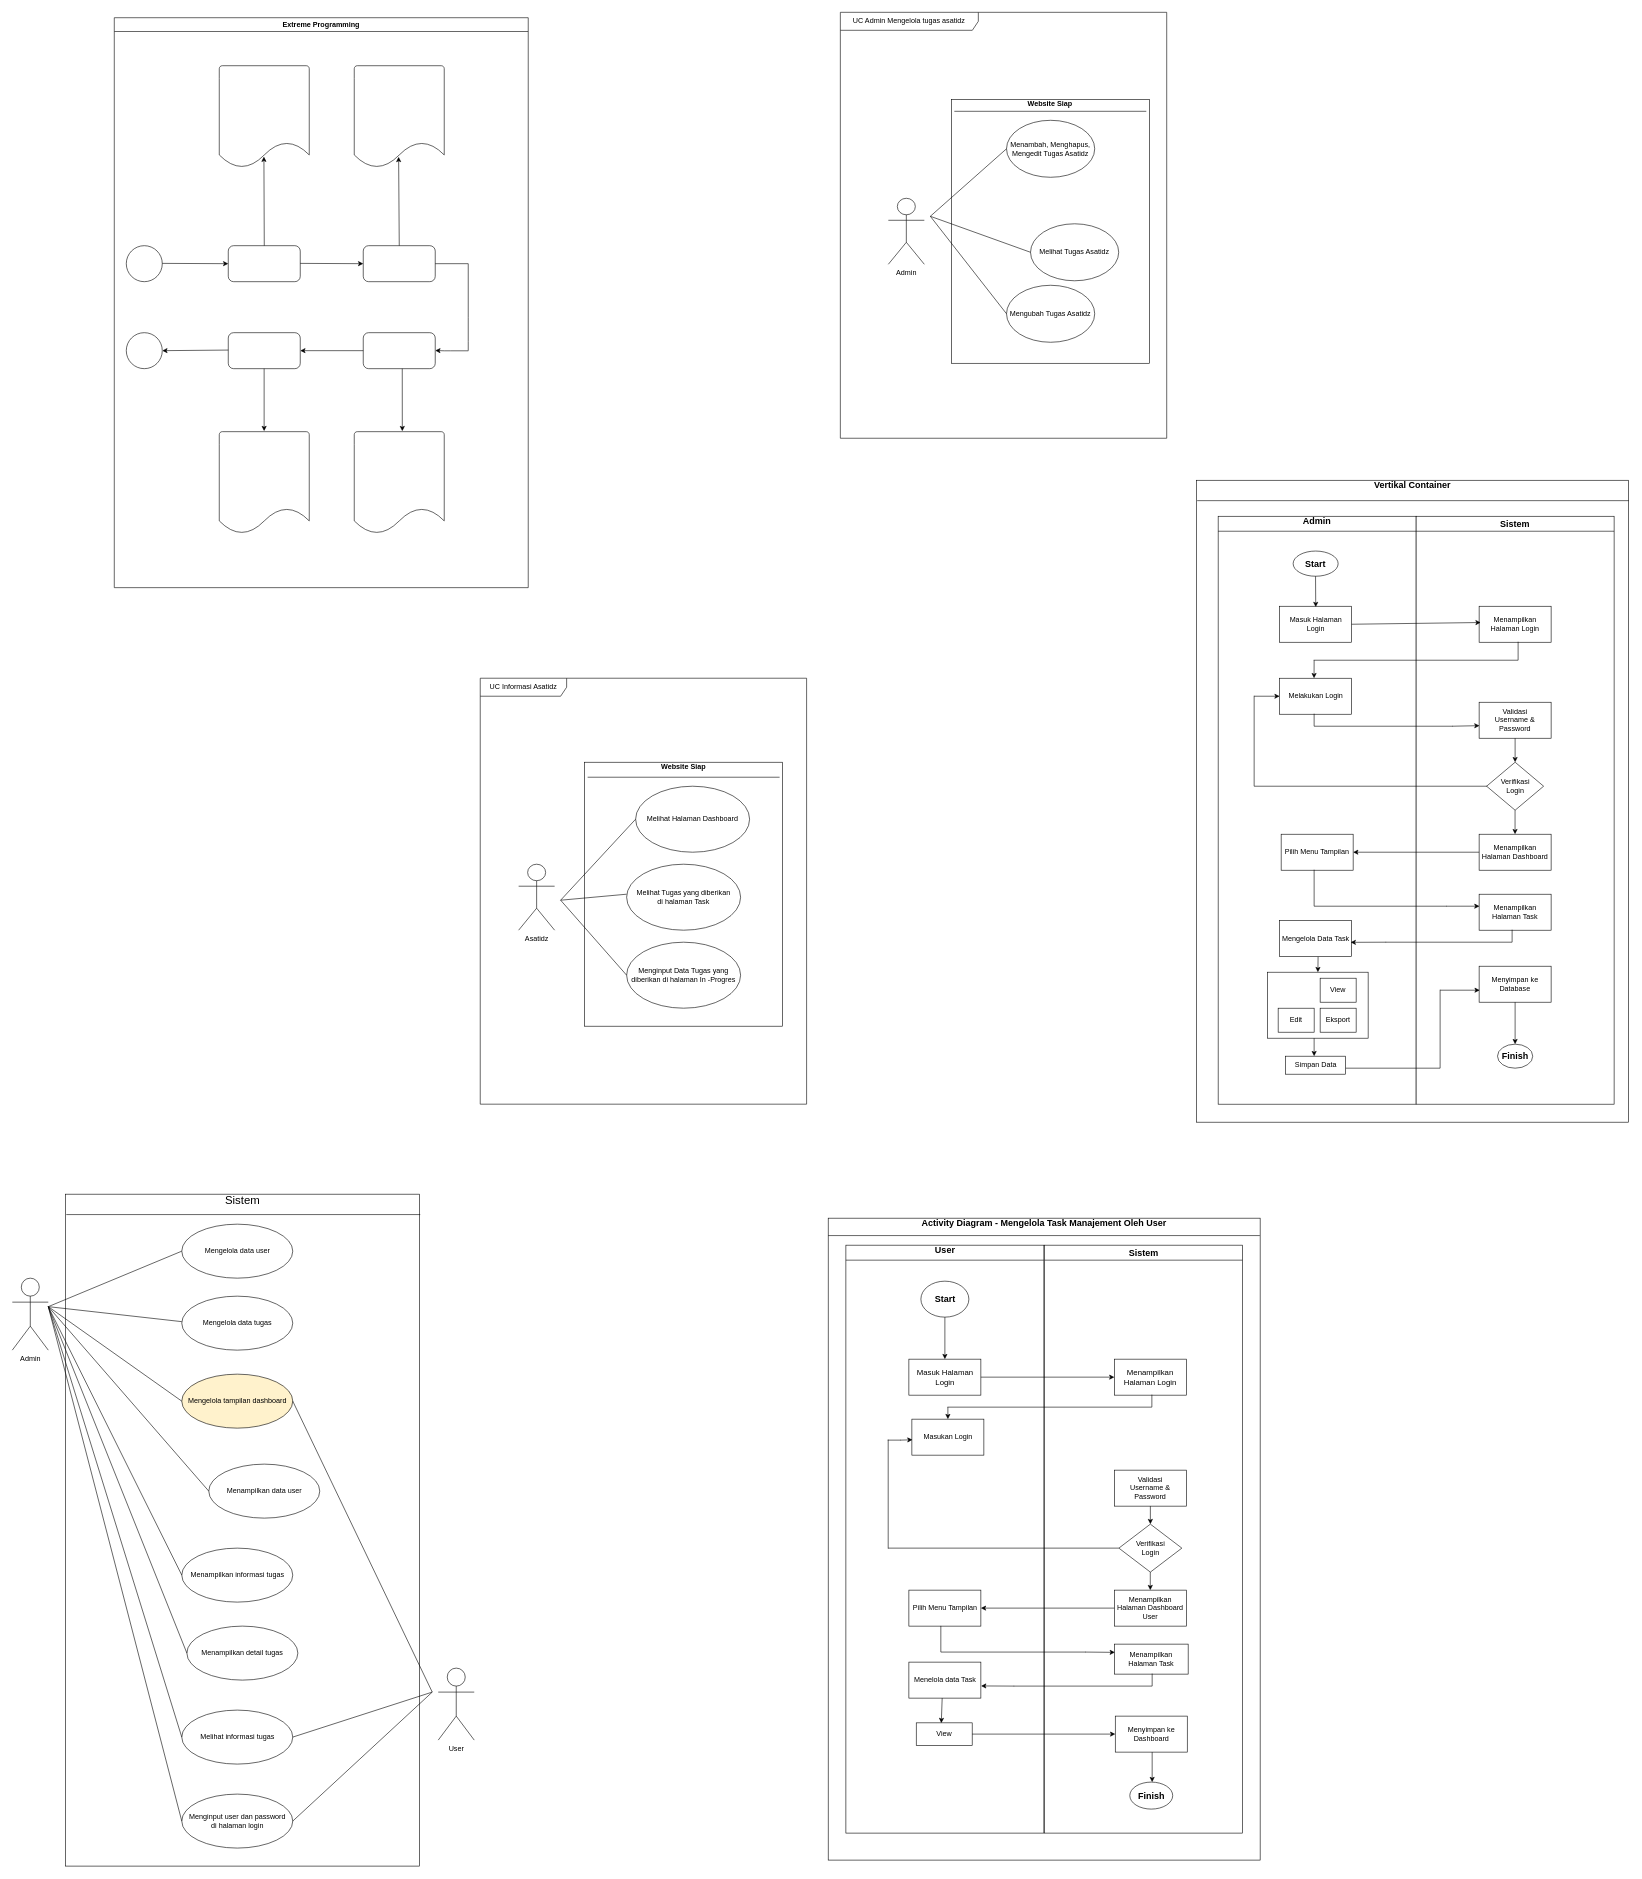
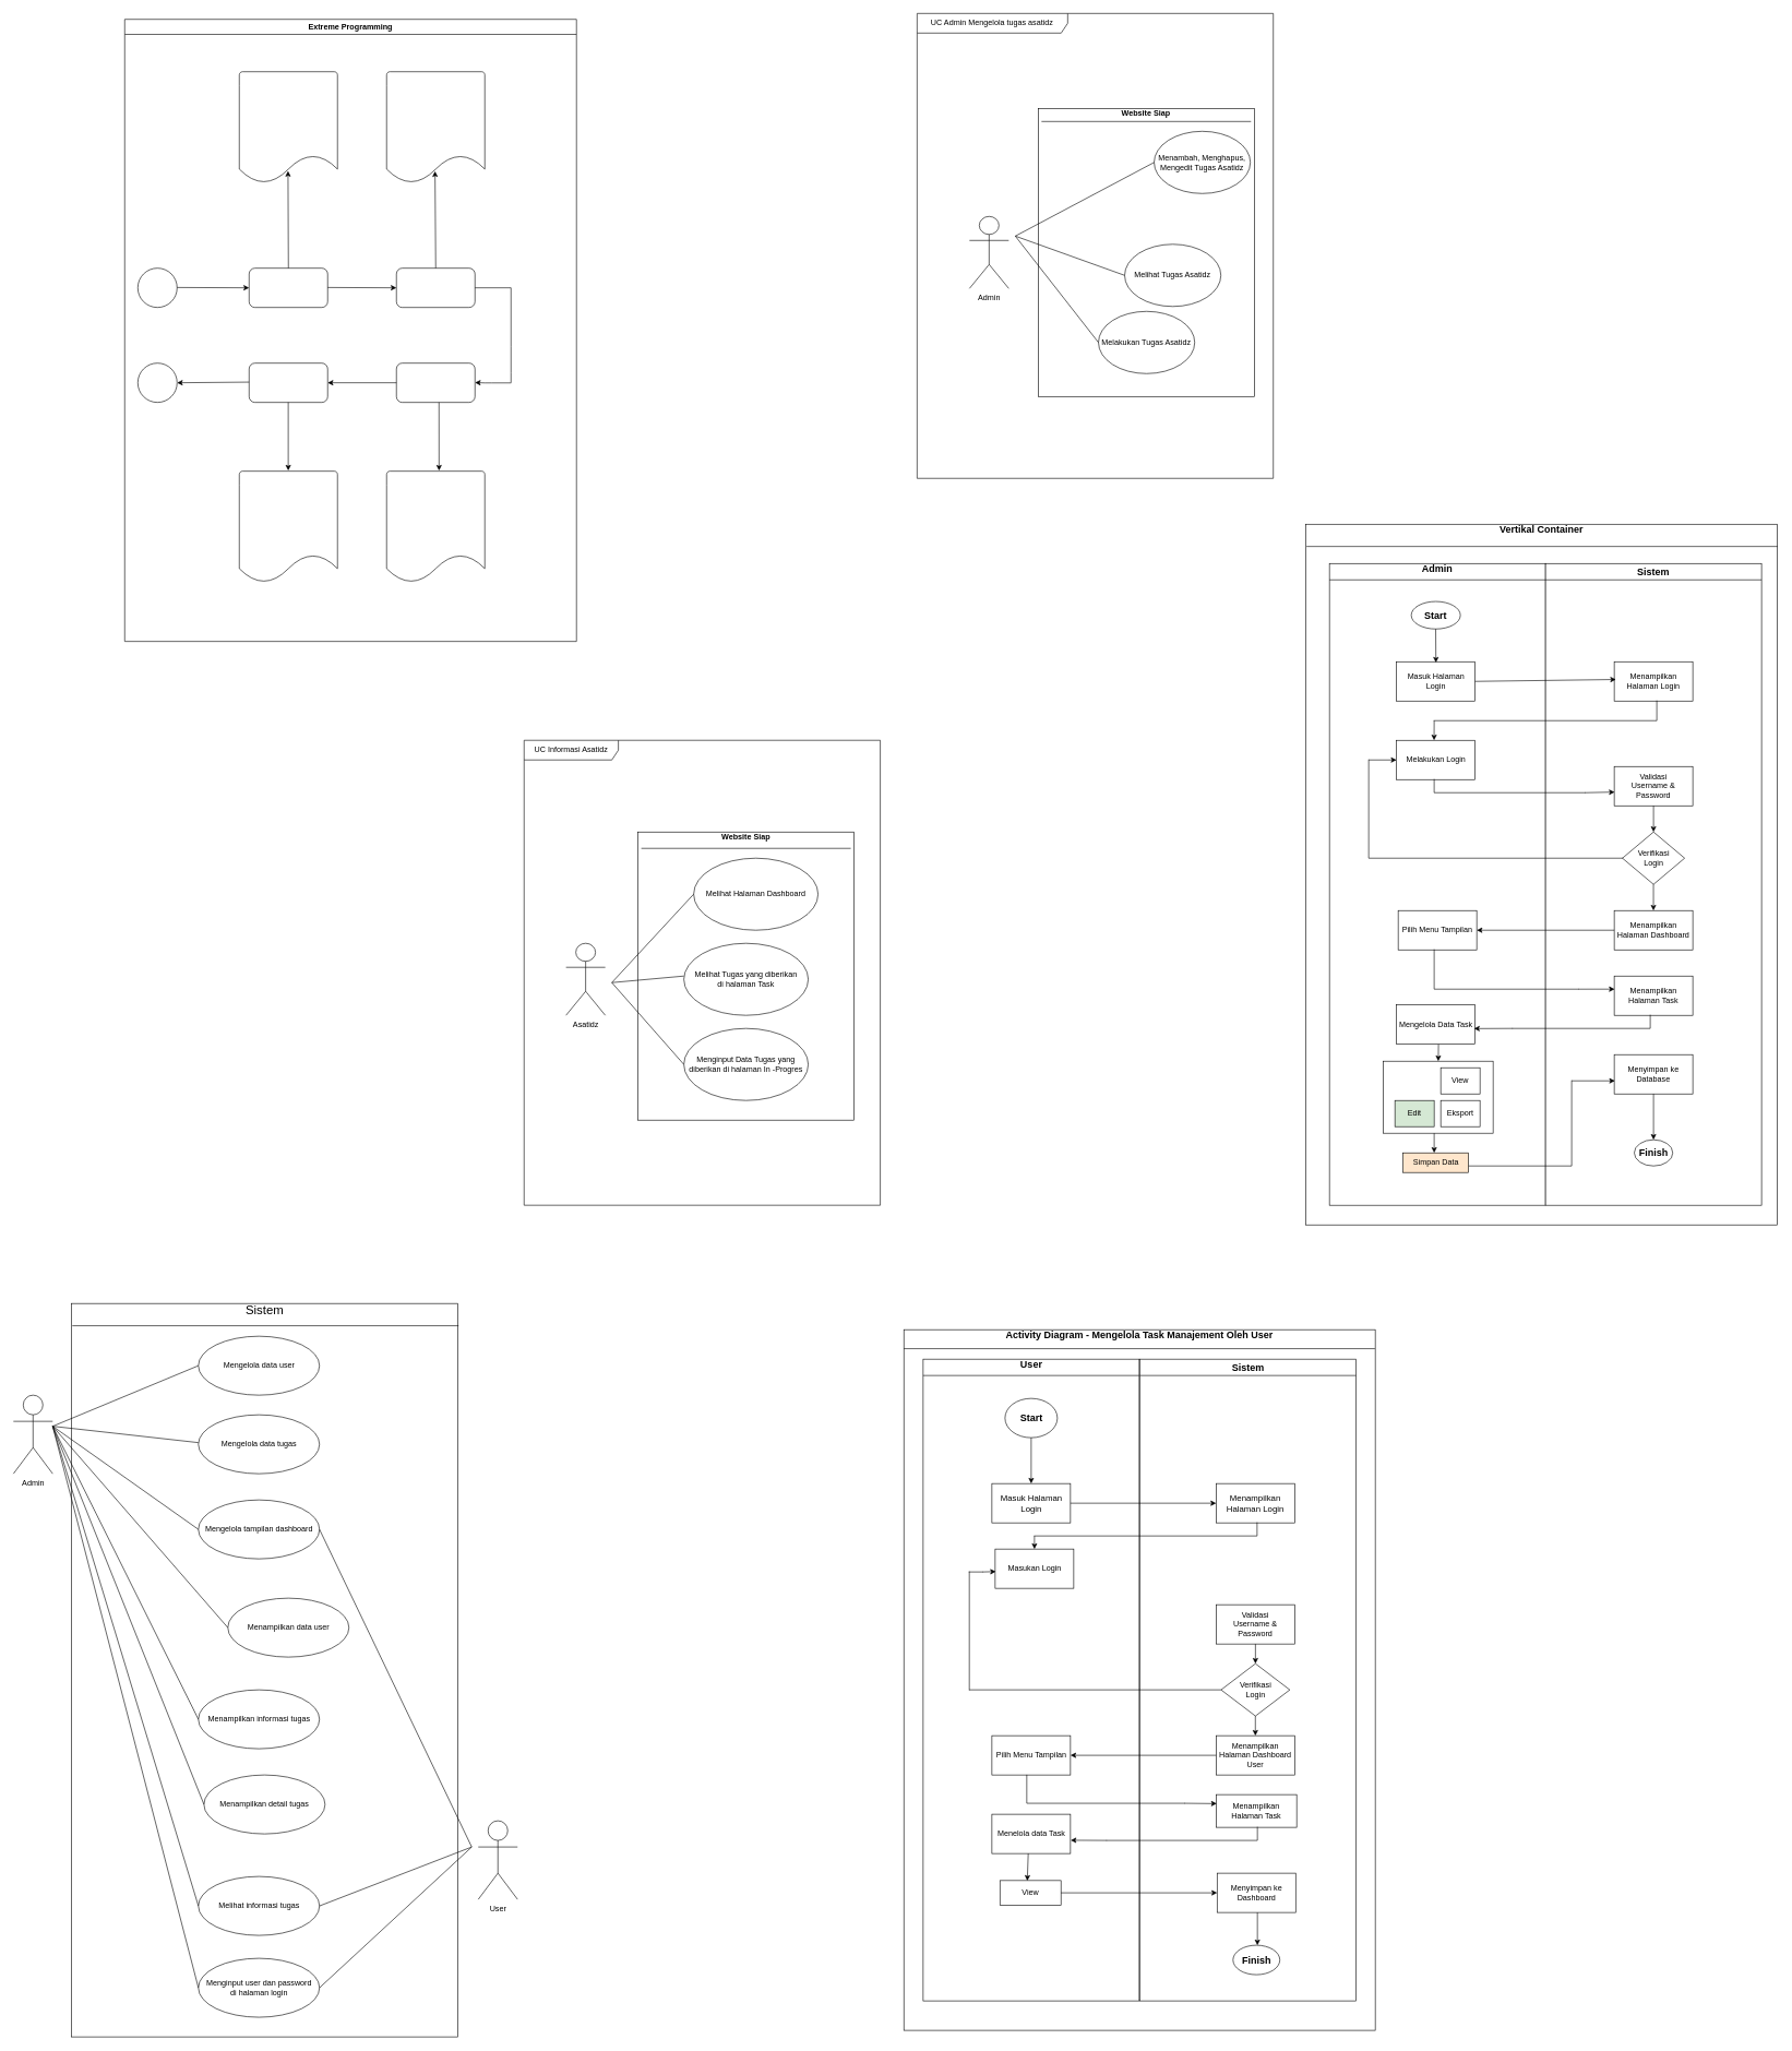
- <mxCell id="59" value="Menambah, Menghapus,&lt;div&gt;Mengedit Tugas Asatidz&lt;/div&gt;" style="ellipse;whiteSpace=wrap;html=1;" parent="1" vertex="1"><mxGeometry x="1677.25" y="200" width="147" height="95" as="geometry" /></mxCell>
+ <mxCell id="59" value="Menambah, Menghapus,&lt;div&gt;Mengedit Tugas Asatidz&lt;/div&gt;" style="ellipse;whiteSpace=wrap;html=1;" parent="1" vertex="1"><mxGeometry x="1762.25" y="200" width="147" height="95" as="geometry" /></mxCell>
- <mxCell id="61" value="Mengubah Tugas Asatidz" style="ellipse;whiteSpace=wrap;html=1;" parent="1" vertex="1"><mxGeometry x="1677.25" y="475" width="147" height="95" as="geometry" /></mxCell>
+ <mxCell id="61" value="Melakukan Tugas Asatidz" style="ellipse;whiteSpace=wrap;html=1;" parent="1" vertex="1"><mxGeometry x="1677.25" y="475" width="147" height="95" as="geometry" /></mxCell>
- <mxCell id="121" value="Edit" style="rounded=0;whiteSpace=wrap;html=1;" vertex="1" parent="1"><mxGeometry x="2130" y="1680" width="60" height="40" as="geometry" /></mxCell>
+ <mxCell id="121" value="Edit" style="rounded=0;whiteSpace=wrap;html=1;fillColor=#d5e8d4;" vertex="1" parent="1"><mxGeometry x="2130" y="1680" width="60" height="40" as="geometry" /></mxCell>
- <mxCell id="123" value="Simpan Data" style="rounded=0;whiteSpace=wrap;html=1;" vertex="1" parent="1"><mxGeometry x="2142.5" y="1760" width="100" height="30" as="geometry" /></mxCell>
+ <mxCell id="123" value="Simpan Data" style="rounded=0;whiteSpace=wrap;html=1;fillColor=#ffe6cc;" vertex="1" parent="1"><mxGeometry x="2142.5" y="1760" width="100" height="30" as="geometry" /></mxCell>
- <mxCell id="39" value="Mengelola tampilan dashboard" style="ellipse;whiteSpace=wrap;html=1;fillColor=#fff2cc;" parent="1" vertex="1"><mxGeometry x="302.5" y="2290" width="185" height="90" as="geometry" /></mxCell>
+ <mxCell id="39" value="Mengelola tampilan dashboard" style="ellipse;whiteSpace=wrap;html=1;" parent="1" vertex="1"><mxGeometry x="302.5" y="2290" width="185" height="90" as="geometry" /></mxCell>
- <mxCell id="43" value="Melihat informasi tugas" style="ellipse;whiteSpace=wrap;html=1;" parent="1" vertex="1"><mxGeometry x="302.5" y="2850" width="185" height="90" as="geometry" /></mxCell>
+ <mxCell id="43" value="Melihat informasi tugas" style="ellipse;whiteSpace=wrap;html=1;" parent="1" vertex="1"><mxGeometry x="302.5" y="2865" width="185" height="90" as="geometry" /></mxCell>
